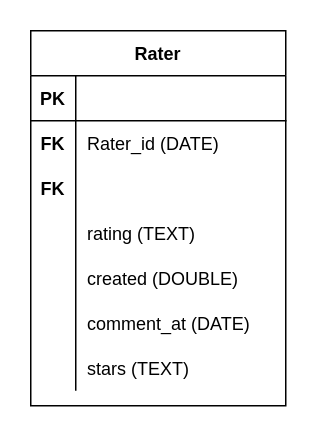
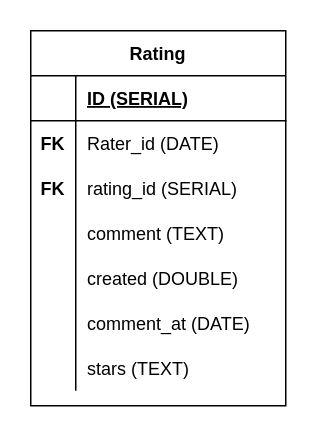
- <mxCell id="2" value="Rater" style="shape=table;startSize=30;container=1;collapsible=1;childLayout=tableLayout;fixedRows=1;rowLines=0;fontStyle=1;align=center;resizeLast=1;" parent="1" vertex="1"><mxGeometry x="20" y="20" width="170" height="250" as="geometry" /></mxCell>
+ <mxCell id="2" value="Rating" style="shape=table;startSize=30;container=1;collapsible=1;childLayout=tableLayout;fixedRows=1;rowLines=0;fontStyle=1;align=center;resizeLast=1;" parent="1" vertex="1"><mxGeometry x="20" y="20" width="170" height="250" as="geometry" /></mxCell>
- <mxCell id="4" value="PK" style="shape=partialRectangle;connectable=0;fillColor=none;top=0;left=0;bottom=0;right=0;fontStyle=1;overflow=hidden;" parent="3" vertex="1"><mxGeometry width="30" height="30" as="geometry" /></mxCell>
+ <mxCell id="5" value="ID (SERIAL)" style="shape=partialRectangle;connectable=0;fillColor=none;top=0;left=0;bottom=0;right=0;align=left;spacingLeft=6;fontStyle=5;overflow=hidden;" parent="3" vertex="1"><mxGeometry x="30" width="140" height="30" as="geometry" /></mxCell>
+ <mxCell id="11" value="rating_id (SERIAL)" style="shape=partialRectangle;connectable=0;fillColor=none;top=0;left=0;bottom=0;right=0;align=left;spacingLeft=6;overflow=hidden;" parent="9" vertex="1"><mxGeometry x="30" width="140" height="30" as="geometry" /></mxCell>
- <mxCell id="14" value="rating (TEXT)" style="shape=partialRectangle;connectable=0;fillColor=none;top=0;left=0;bottom=0;right=0;align=left;spacingLeft=6;overflow=hidden;" parent="12" vertex="1"><mxGeometry x="30" width="140" height="30" as="geometry" /></mxCell>
+ <mxCell id="14" value="comment (TEXT)" style="shape=partialRectangle;connectable=0;fillColor=none;top=0;left=0;bottom=0;right=0;align=left;spacingLeft=6;overflow=hidden;" parent="12" vertex="1"><mxGeometry x="30" width="140" height="30" as="geometry" /></mxCell>
